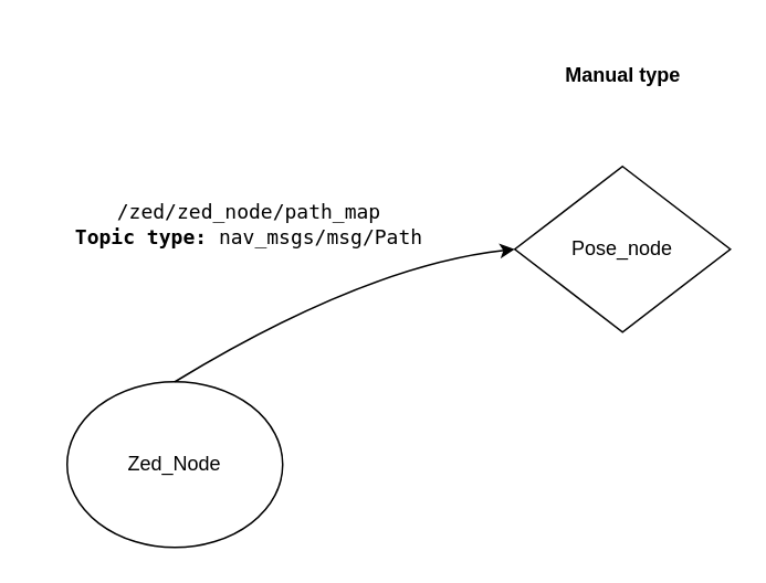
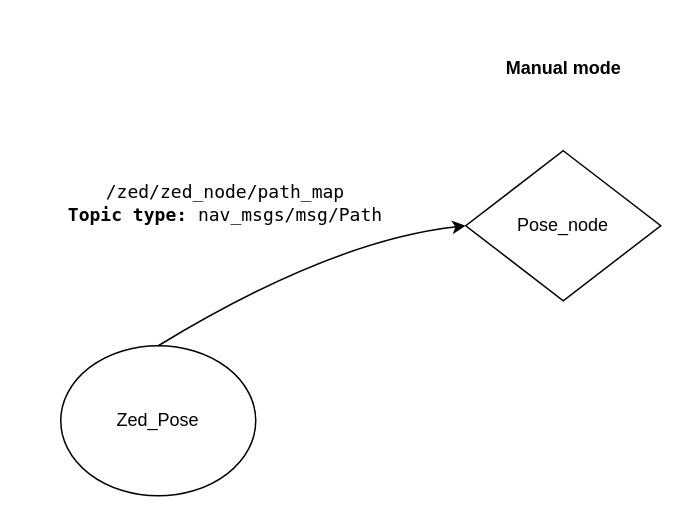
- <mxCell id="6" value="&lt;b&gt;Manual type&lt;br&gt;&lt;/b&gt;" style="text;html=1;align=center;verticalAlign=middle;whiteSpace=wrap;rounded=0;" vertex="1" parent="1"><mxGeometry x="317.5" y="20" width="115" height="50" as="geometry" /></mxCell>
+ <mxCell id="6" value="&lt;b&gt;Manual mode&lt;br&gt;&lt;/b&gt;" style="text;html=1;align=center;verticalAlign=middle;whiteSpace=wrap;rounded=0;" vertex="1" parent="1"><mxGeometry x="317.5" y="20" width="115" height="50" as="geometry" /></mxCell>
- <mxCell id="2" value="Zed_Node" style="ellipse;whiteSpace=wrap;html=1;" vertex="1" parent="1"><mxGeometry x="40" y="230" width="130" height="100" as="geometry" /></mxCell>
+ <mxCell id="2" value="Zed_Pose" style="ellipse;whiteSpace=wrap;html=1;" vertex="1" parent="1"><mxGeometry x="40" y="230" width="130" height="100" as="geometry" /></mxCell>
